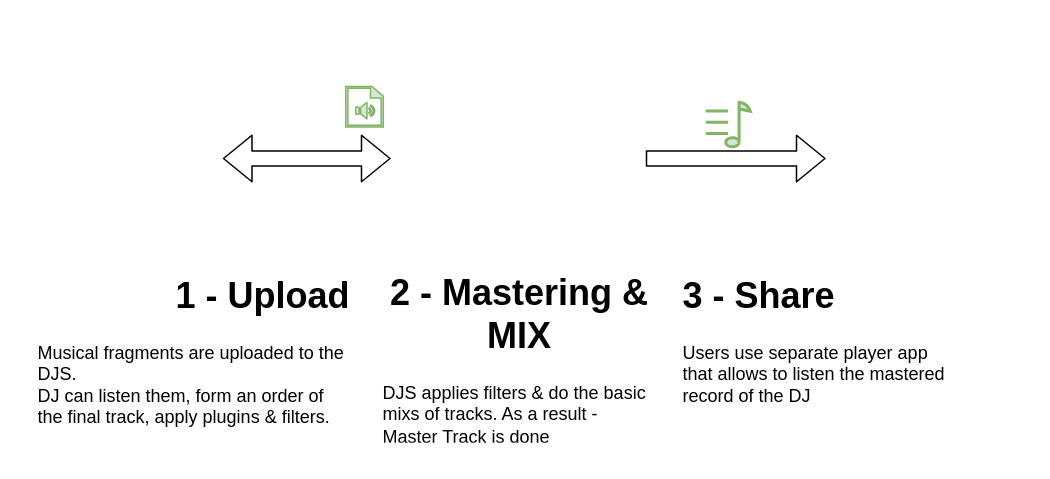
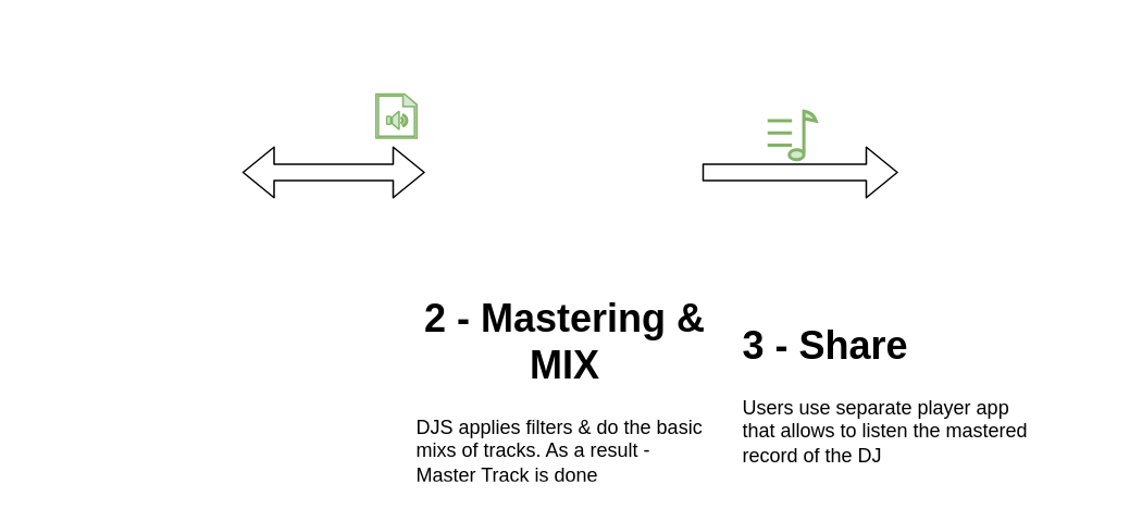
- <mxCell id="12" value="&lt;h1 style=&quot;text-align: right&quot;&gt;1 - Upload&lt;/h1&gt;&lt;p&gt;Musical fragments are uploaded to the DJS. &lt;br&gt;&lt;span&gt;DJ can listen them, form an order of the final track, apply plugins &amp;amp; filters.&lt;/span&gt;&lt;br&gt;&lt;/p&gt;" style="text;html=1;strokeColor=none;fillColor=none;spacing=5;spacingTop=-20;whiteSpace=wrap;overflow=hidden;rounded=0;" vertex="1" parent="1"><mxGeometry x="20" y="177" width="216" height="118" as="geometry" /></mxCell>
- <mxCell id="14" value="&lt;h1&gt;3 - Share&lt;/h1&gt;&lt;p&gt;Users use separate player app that allows to listen the mastered record of the DJ&lt;/p&gt;" style="text;html=1;strokeColor=none;fillColor=none;spacing=5;spacingTop=-20;whiteSpace=wrap;overflow=hidden;rounded=0;" vertex="1" parent="1"><mxGeometry x="450" y="177" width="190" height="120" as="geometry" /></mxCell>
+ <mxCell id="14" value="&lt;h1&gt;3 - Share&lt;/h1&gt;&lt;p&gt;Users use separate player app that allows to listen the mastered record of the DJ&lt;/p&gt;" style="text;html=1;strokeColor=none;fillColor=none;spacing=5;spacingTop=-20;whiteSpace=wrap;overflow=hidden;rounded=0;" vertex="1" parent="1"><mxGeometry x="450" y="192" width="190" height="120" as="geometry" /></mxCell>
